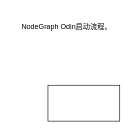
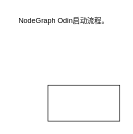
- <mxCell id="3" value="NodeGraph Odin启动流程。" style="text;html=1;align=center;verticalAlign=middle;resizable=0;points=[];autosize=1;strokeColor=none;fillColor=none;" vertex="1" parent="1"><mxGeometry x="25" y="30" width="170" height="30" as="geometry" /></mxCell>
+ <mxCell id="3" value="NodeGraph Odin启动流程。" style="text;html=1;align=center;verticalAlign=middle;resizable=0;points=[];autosize=1;strokeColor=none;fillColor=none;" vertex="1" parent="1"><mxGeometry x="20" y="20" width="170" height="30" as="geometry" /></mxCell>
